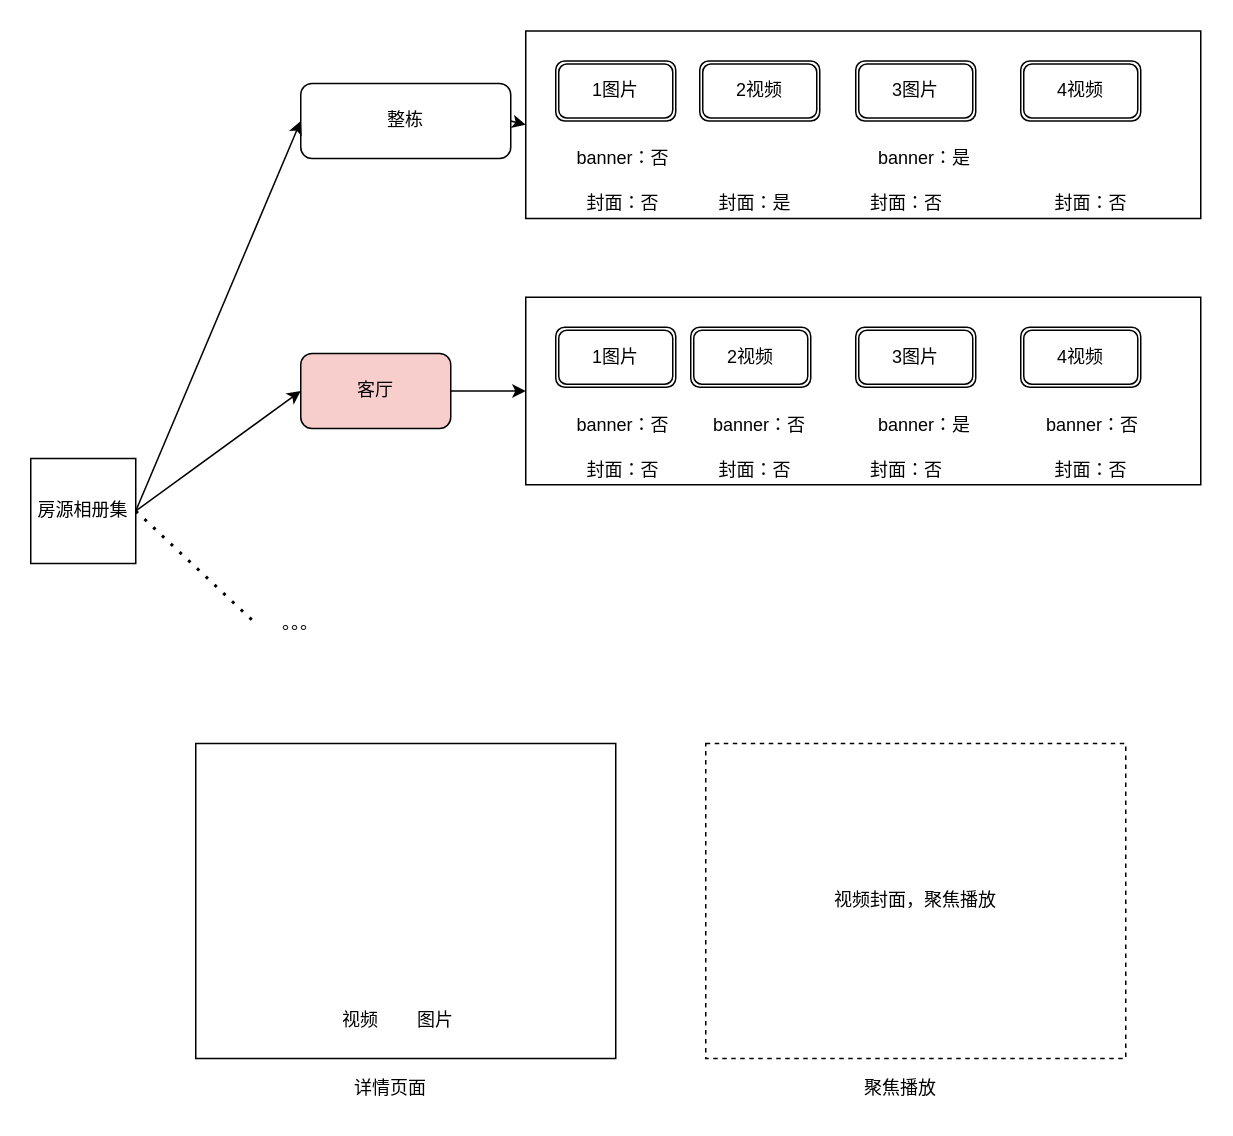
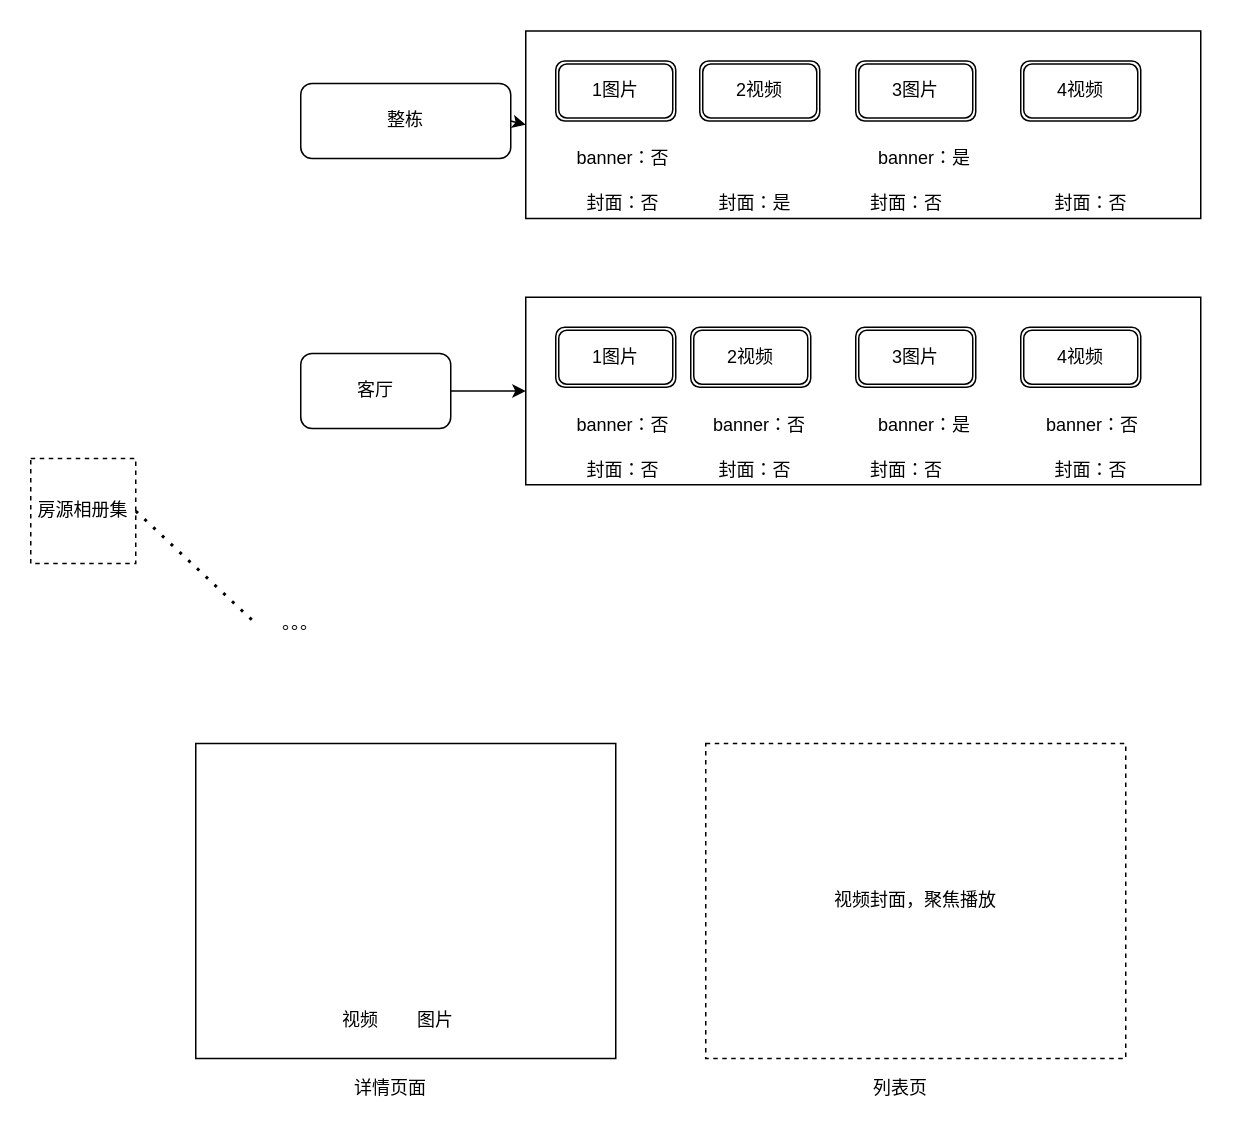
- <mxCell id="6" value="" style="endArrow=classic;html=1;entryX=0;entryY=0.5;entryDx=0;entryDy=0;exitX=1;exitY=0.5;exitDx=0;exitDy=0;" edge="1" parent="1" source="5" target="3"><mxGeometry width="50" height="50" relative="1" as="geometry"><mxPoint x="80" y="155" as="sourcePoint" /><mxPoint x="450" y="305" as="targetPoint" /></mxGeometry></mxCell>
- <mxCell id="4" value="客厅" style="rounded=1;whiteSpace=wrap;html=1;fillColor=#f8cecc;" vertex="1" parent="1"><mxGeometry x="200" y="235" width="100" height="50" as="geometry" /></mxCell>
+ <mxCell id="4" value="客厅" style="rounded=1;whiteSpace=wrap;html=1;" vertex="1" parent="1"><mxGeometry x="200" y="235" width="100" height="50" as="geometry" /></mxCell>
- <mxCell id="7" value="" style="endArrow=classic;html=1;entryX=0;entryY=0.5;entryDx=0;entryDy=0;exitX=1;exitY=0.5;exitDx=0;exitDy=0;" edge="1" parent="1" source="5" target="4"><mxGeometry width="50" height="50" relative="1" as="geometry"><mxPoint x="80" y="235" as="sourcePoint" /><mxPoint x="200" y="325" as="targetPoint" /></mxGeometry></mxCell>
- <mxCell id="5" value="房源相册集" style="whiteSpace=wrap;html=1;aspect=fixed;" vertex="1" parent="1"><mxGeometry x="20" y="305" width="70" height="70" as="geometry" /></mxCell>
+ <mxCell id="5" value="房源相册集" style="whiteSpace=wrap;html=1;aspect=fixed;dashed=1;" vertex="1" parent="1"><mxGeometry x="20" y="305" width="70" height="70" as="geometry" /></mxCell>
- <mxCell id="40" value="聚焦播放" style="text;html=1;strokeColor=none;fillColor=none;align=center;verticalAlign=middle;whiteSpace=wrap;rounded=0;" vertex="1" parent="1"><mxGeometry x="570" y="715" width="60" height="20" as="geometry" /></mxCell>
+ <mxCell id="40" value="列表页" style="text;html=1;strokeColor=none;fillColor=none;align=center;verticalAlign=middle;whiteSpace=wrap;rounded=0;" vertex="1" parent="1"><mxGeometry x="570" y="715" width="60" height="20" as="geometry" /></mxCell>
